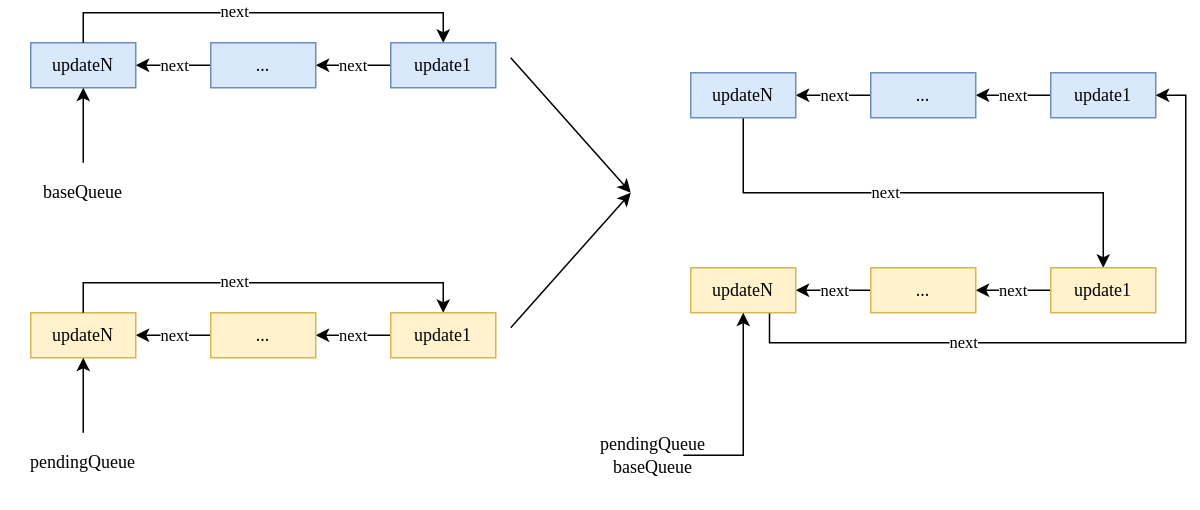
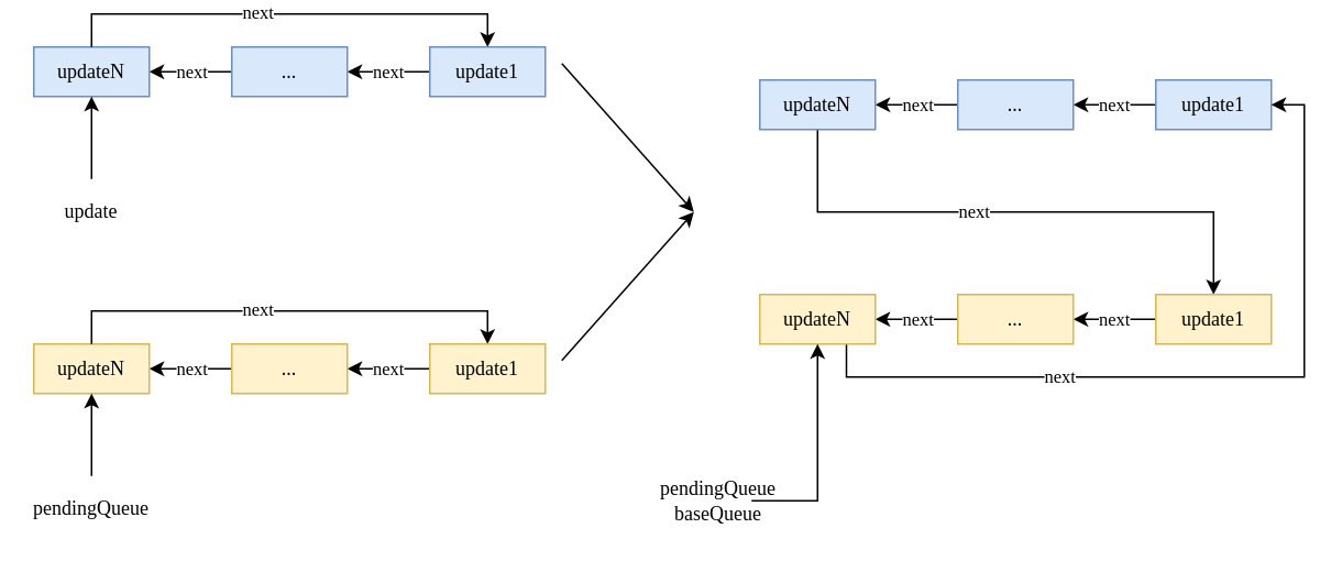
- <mxCell id="11" value="baseQueue" style="text;html=1;strokeColor=none;fillColor=none;align=center;verticalAlign=middle;whiteSpace=wrap;rounded=0;fontFamily=Comic Sans MS;" parent="1" vertex="1"><mxGeometry x="35" y="110" width="40" height="20" as="geometry" /></mxCell>
+ <mxCell id="11" value="update" style="text;html=1;strokeColor=none;fillColor=none;align=center;verticalAlign=middle;whiteSpace=wrap;rounded=0;fontFamily=Comic Sans MS;" parent="1" vertex="1"><mxGeometry x="35" y="110" width="40" height="20" as="geometry" /></mxCell>
